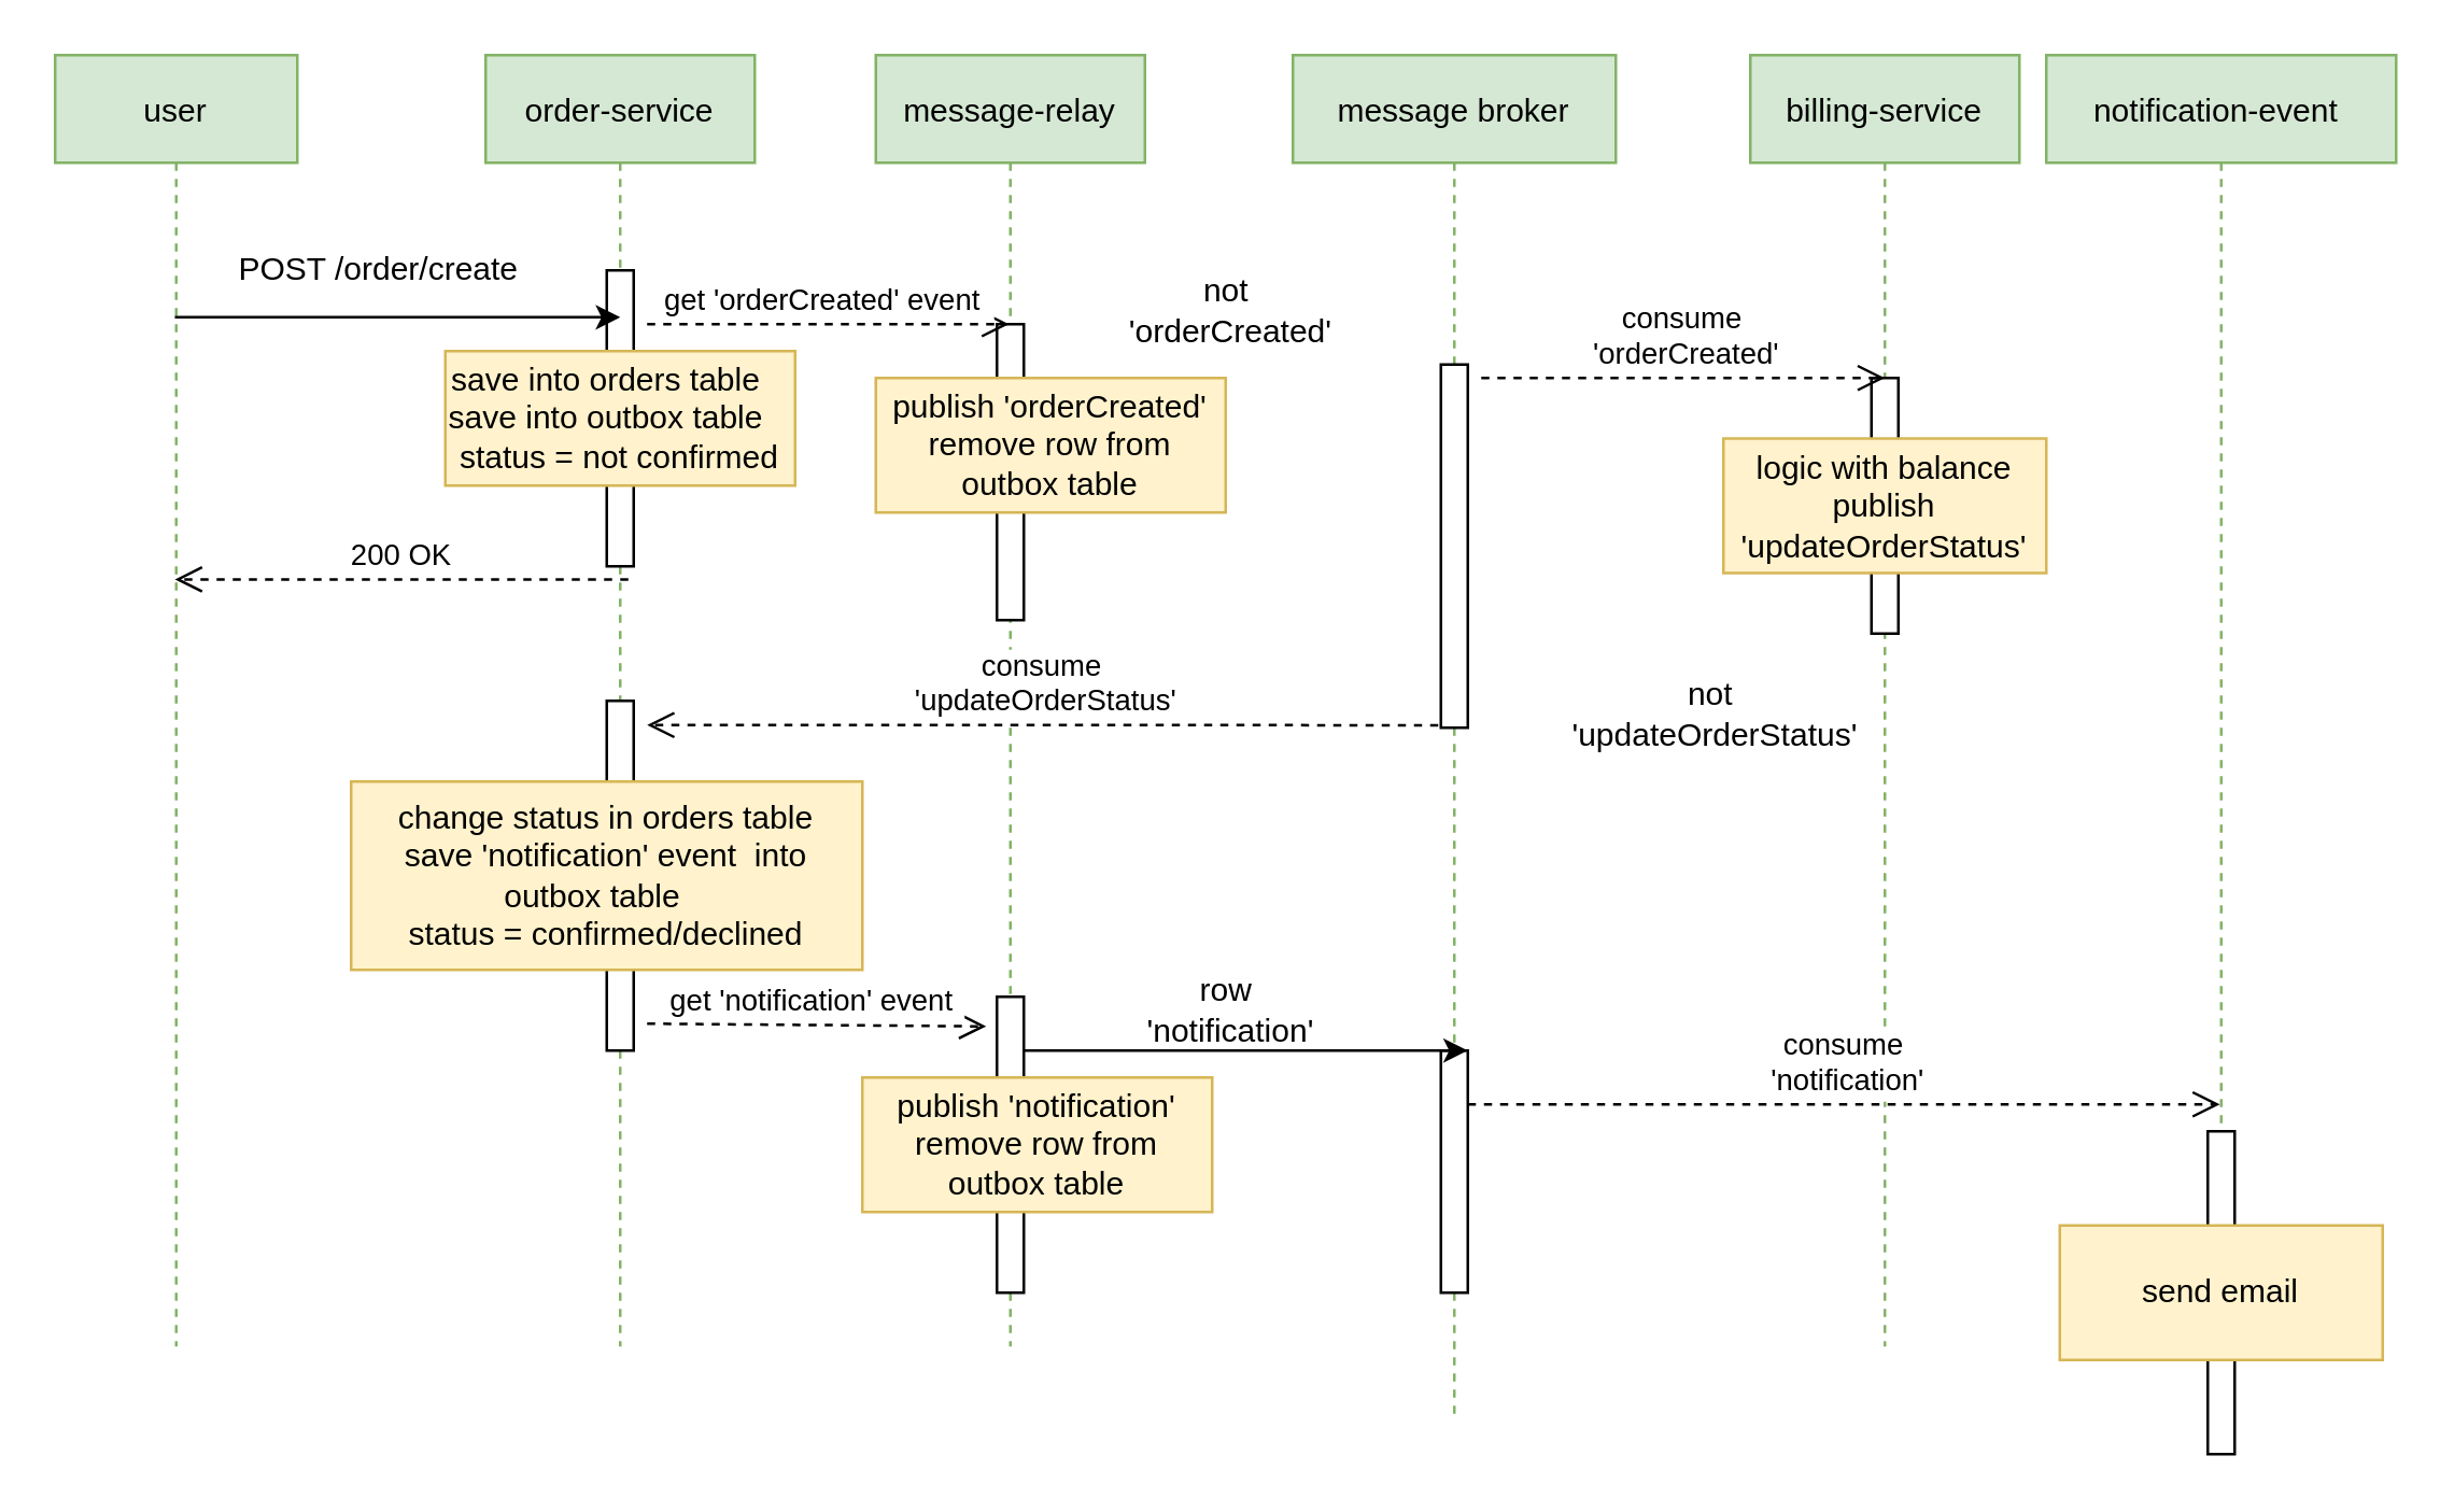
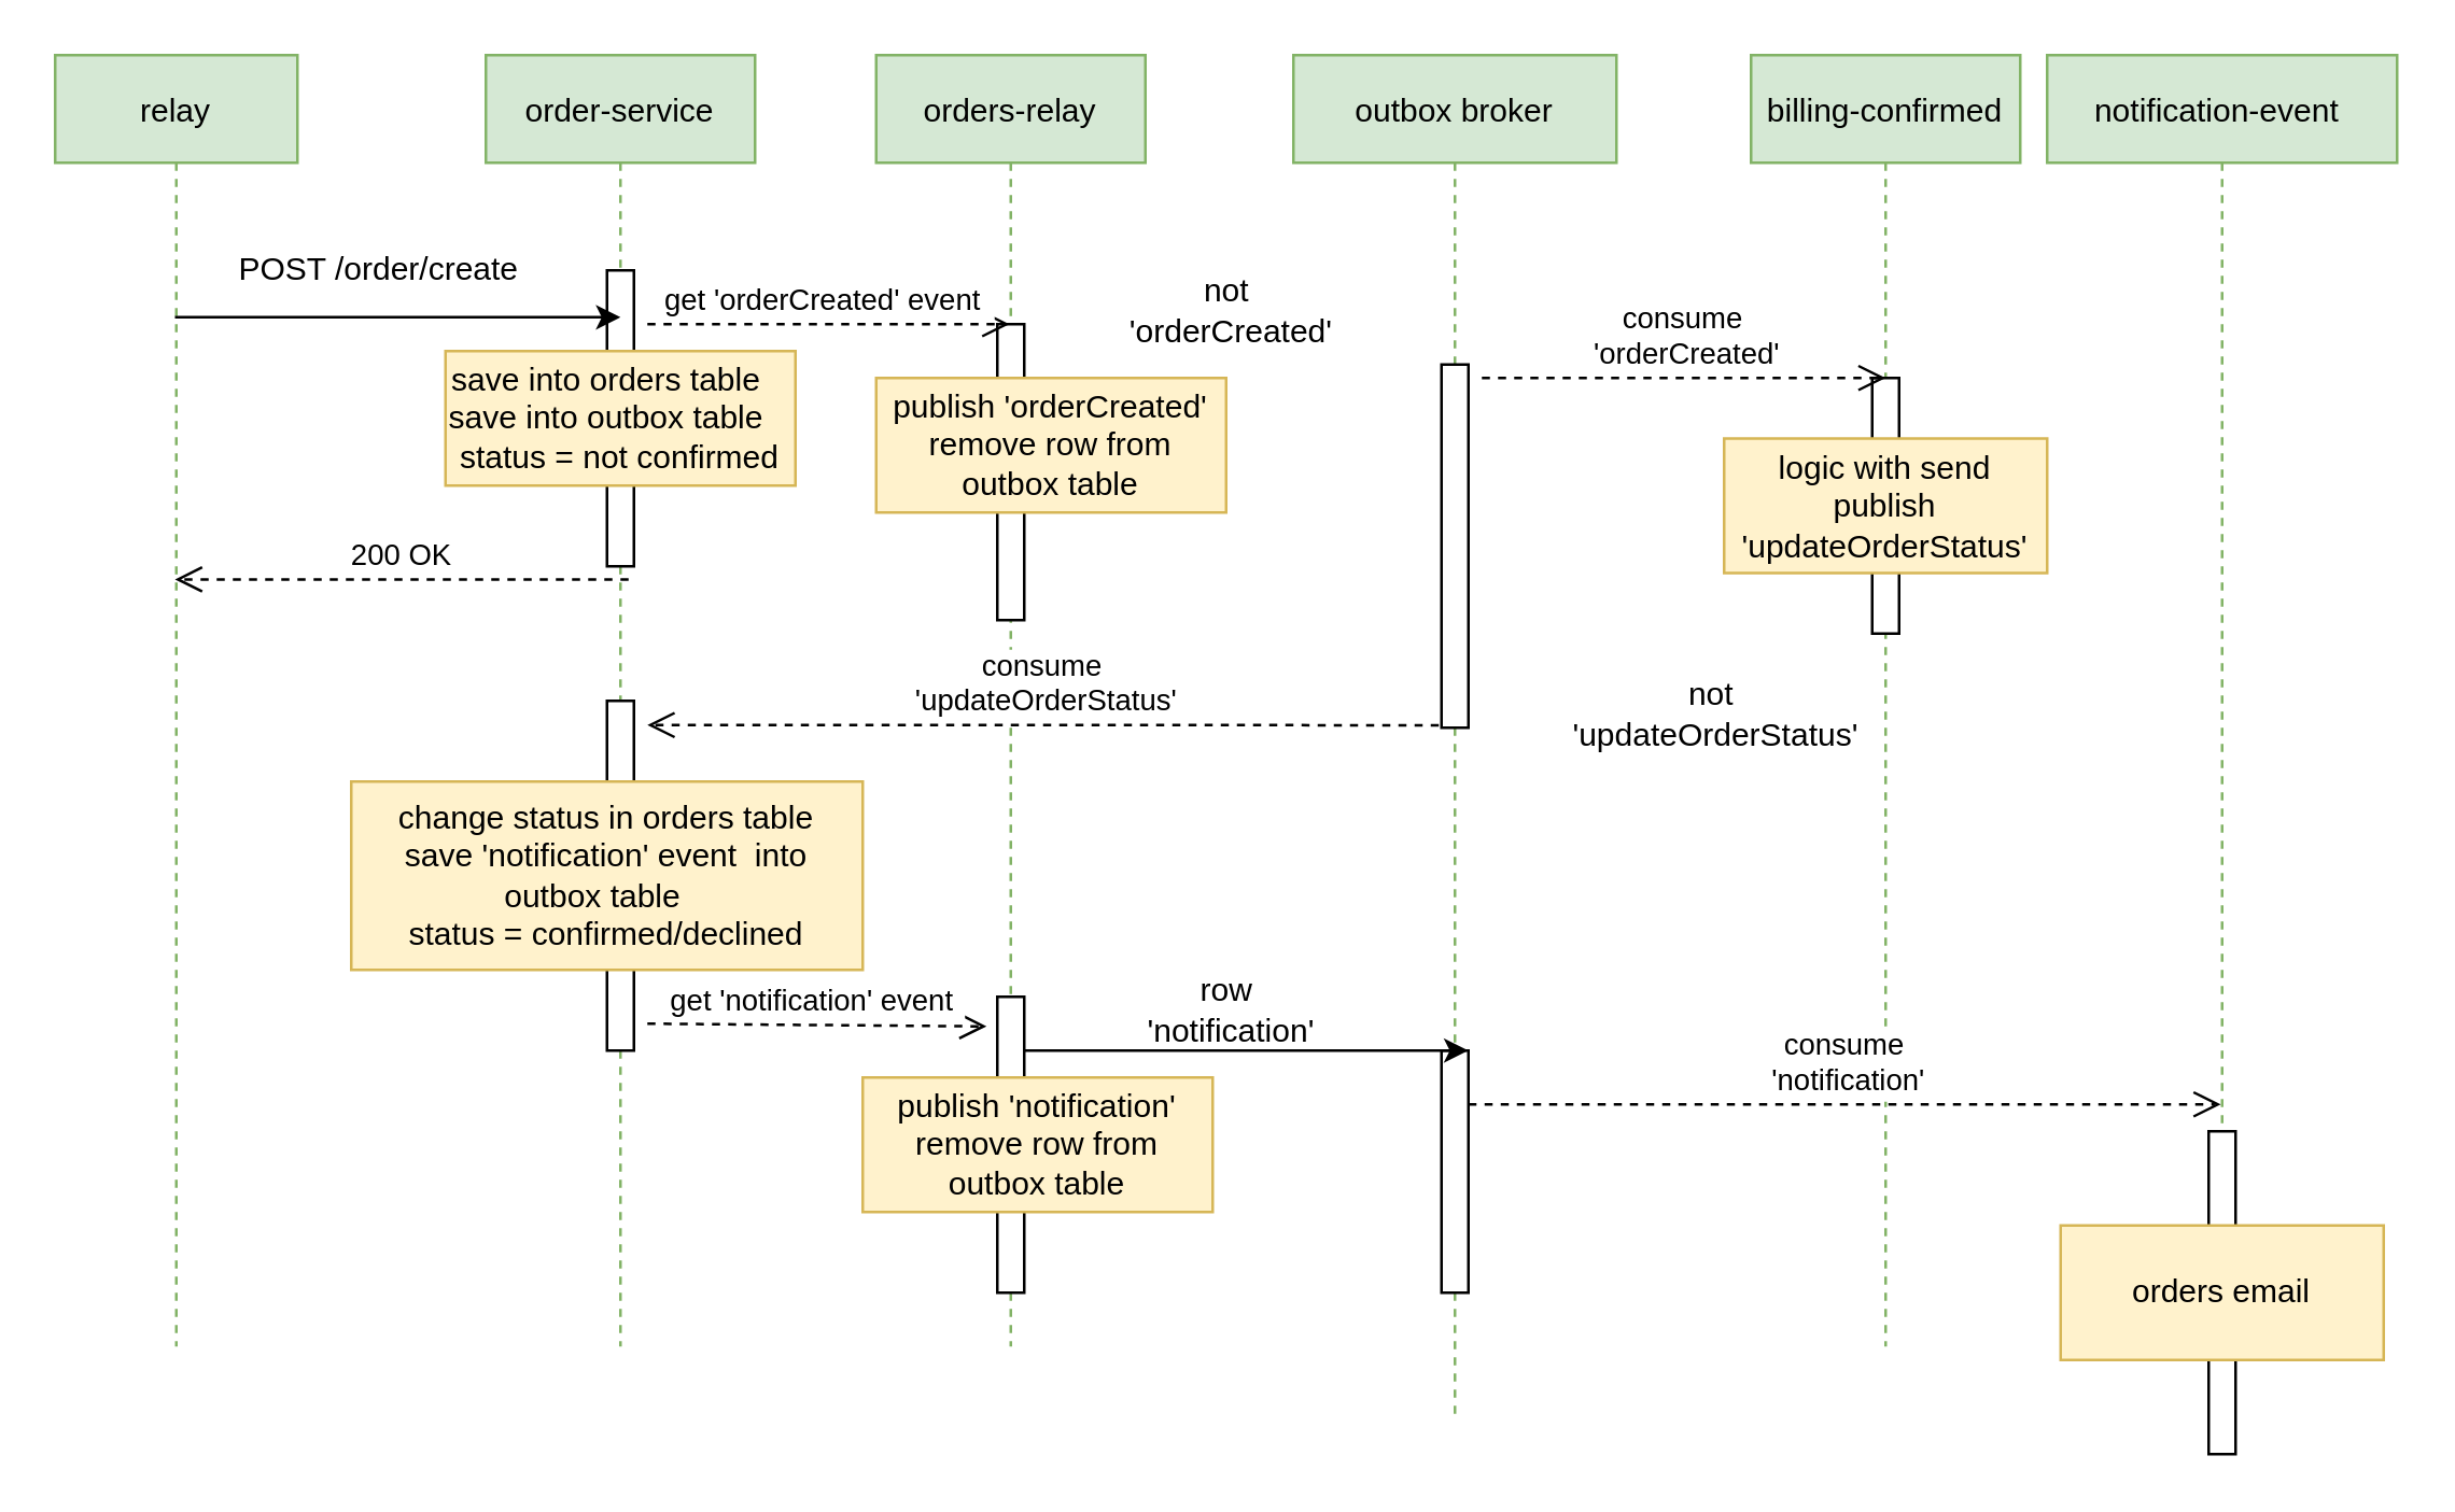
- <mxCell id="9" value="user" style="shape=umlLifeline;perimeter=lifelinePerimeter;container=1;collapsible=0;recursiveResize=0;rounded=0;shadow=0;strokeWidth=1;fillColor=#d5e8d4;strokeColor=#82b366;" vertex="1" parent="1"><mxGeometry x="20" y="20" width="90" height="480" as="geometry" /></mxCell>
+ <mxCell id="9" value="relay" style="shape=umlLifeline;perimeter=lifelinePerimeter;container=1;collapsible=0;recursiveResize=0;rounded=0;shadow=0;strokeWidth=1;fillColor=#d5e8d4;strokeColor=#82b366;" vertex="1" parent="1"><mxGeometry x="20" y="20" width="90" height="480" as="geometry" /></mxCell>
- <mxCell id="18" value="message-relay" style="shape=umlLifeline;perimeter=lifelinePerimeter;container=1;collapsible=0;recursiveResize=0;rounded=0;shadow=0;strokeWidth=1;fillColor=#d5e8d4;strokeColor=#82b366;" vertex="1" parent="1"><mxGeometry x="325" y="20" width="100" height="480" as="geometry" /></mxCell>
+ <mxCell id="18" value="orders-relay" style="shape=umlLifeline;perimeter=lifelinePerimeter;container=1;collapsible=0;recursiveResize=0;rounded=0;shadow=0;strokeWidth=1;fillColor=#d5e8d4;strokeColor=#82b366;" vertex="1" parent="1"><mxGeometry x="325" y="20" width="100" height="480" as="geometry" /></mxCell>
- <mxCell id="13" value="message broker" style="shape=umlLifeline;perimeter=lifelinePerimeter;container=1;collapsible=0;recursiveResize=0;rounded=0;shadow=0;strokeWidth=1;fillColor=#d5e8d4;strokeColor=#82b366;" vertex="1" parent="1"><mxGeometry x="480" y="20" width="120" height="505" as="geometry" /></mxCell>
+ <mxCell id="13" value="outbox broker" style="shape=umlLifeline;perimeter=lifelinePerimeter;container=1;collapsible=0;recursiveResize=0;rounded=0;shadow=0;strokeWidth=1;fillColor=#d5e8d4;strokeColor=#82b366;" vertex="1" parent="1"><mxGeometry x="480" y="20" width="120" height="505" as="geometry" /></mxCell>
- <mxCell id="2" value="billing-service" style="shape=umlLifeline;perimeter=lifelinePerimeter;container=1;collapsible=0;recursiveResize=0;rounded=0;shadow=0;strokeWidth=1;fillColor=#d5e8d4;strokeColor=#82b366;" vertex="1" parent="1"><mxGeometry x="650" y="20" width="100" height="480" as="geometry" /></mxCell>
+ <mxCell id="2" value="billing-confirmed" style="shape=umlLifeline;perimeter=lifelinePerimeter;container=1;collapsible=0;recursiveResize=0;rounded=0;shadow=0;strokeWidth=1;fillColor=#d5e8d4;strokeColor=#82b366;" vertex="1" parent="1"><mxGeometry x="650" y="20" width="100" height="480" as="geometry" /></mxCell>
- <mxCell id="4" value="logic with balance&lt;br&gt;publish 'updateOrderStatus'" style="text;html=1;strokeColor=#d6b656;fillColor=#fff2cc;align=center;verticalAlign=middle;whiteSpace=wrap;rounded=0;" vertex="1" parent="2"><mxGeometry x="-10" y="142.5" width="120" height="50" as="geometry" /></mxCell>
+ <mxCell id="4" value="logic with send&lt;br&gt;publish 'updateOrderStatus'" style="text;html=1;strokeColor=#d6b656;fillColor=#fff2cc;align=center;verticalAlign=middle;whiteSpace=wrap;rounded=0;" vertex="1" parent="2"><mxGeometry x="-10" y="142.5" width="120" height="50" as="geometry" /></mxCell>
- <mxCell id="33" value="send email" style="text;html=1;strokeColor=#d6b656;fillColor=#fff2cc;align=center;verticalAlign=middle;whiteSpace=wrap;rounded=0;" vertex="1" parent="1"><mxGeometry x="765" y="455" width="120" height="50" as="geometry" /></mxCell>
+ <mxCell id="33" value="orders email" style="text;html=1;strokeColor=#d6b656;fillColor=#fff2cc;align=center;verticalAlign=middle;whiteSpace=wrap;rounded=0;" vertex="1" parent="1"><mxGeometry x="765" y="455" width="120" height="50" as="geometry" /></mxCell>
